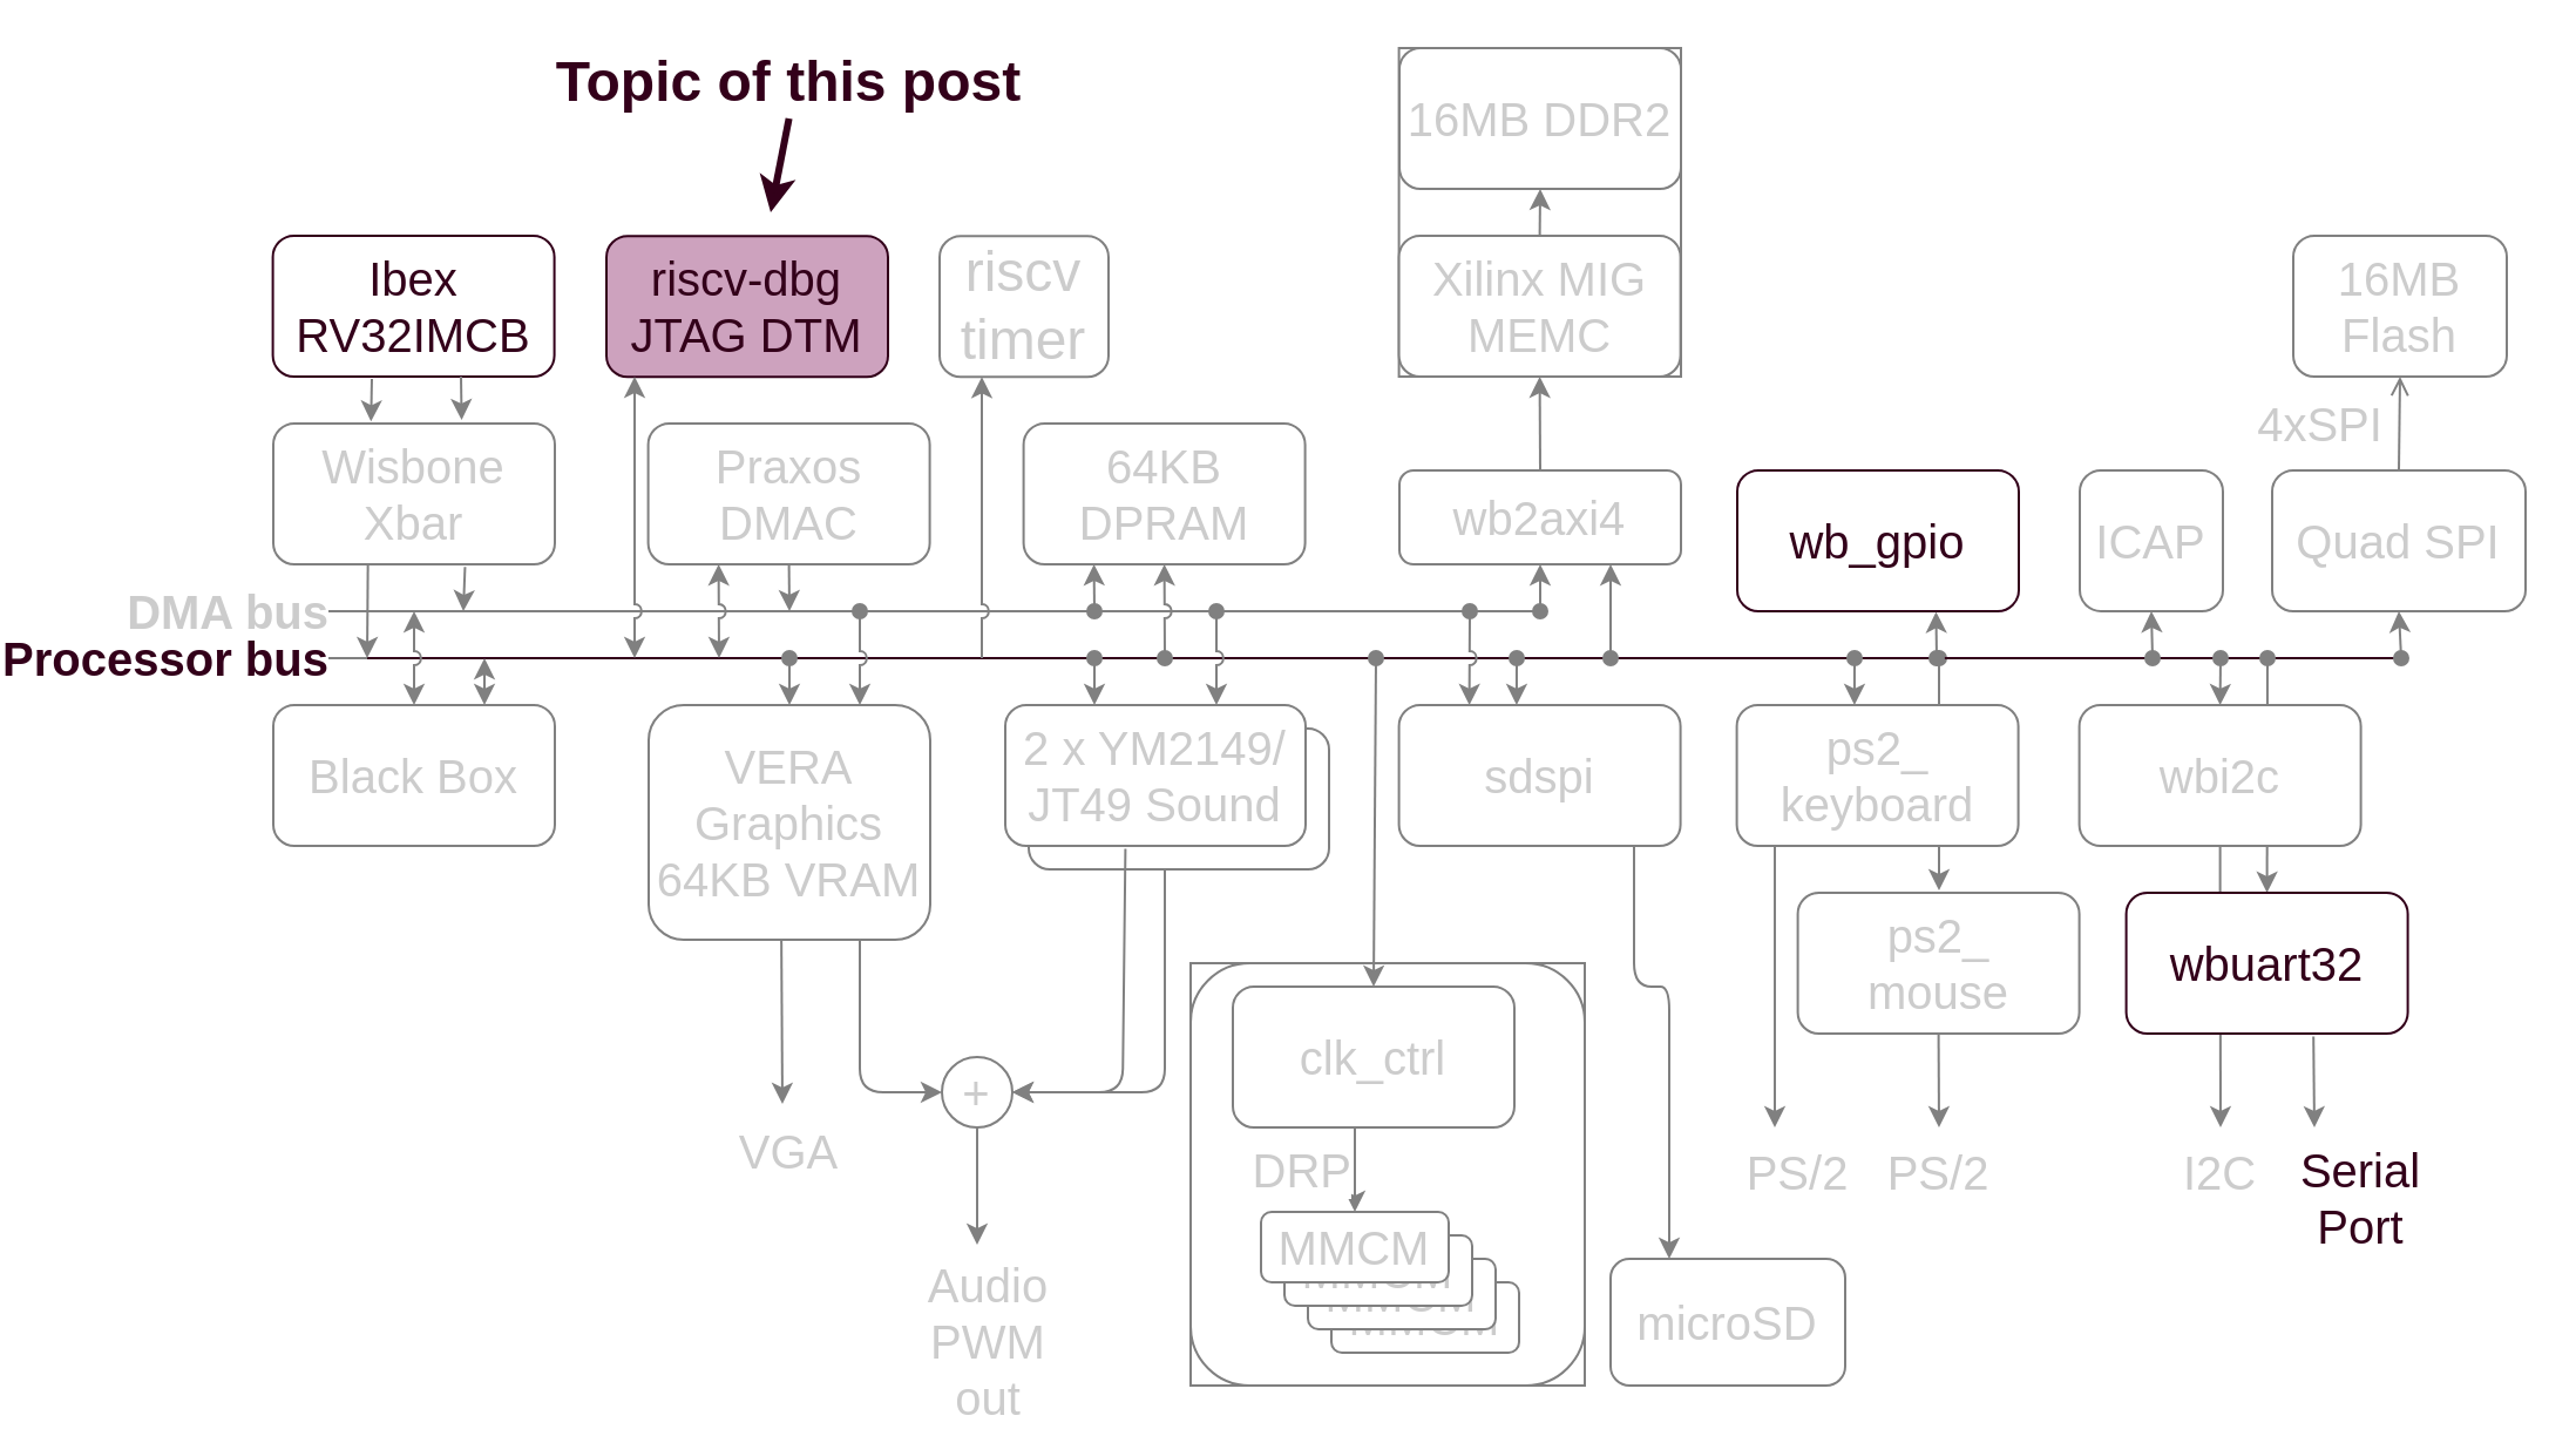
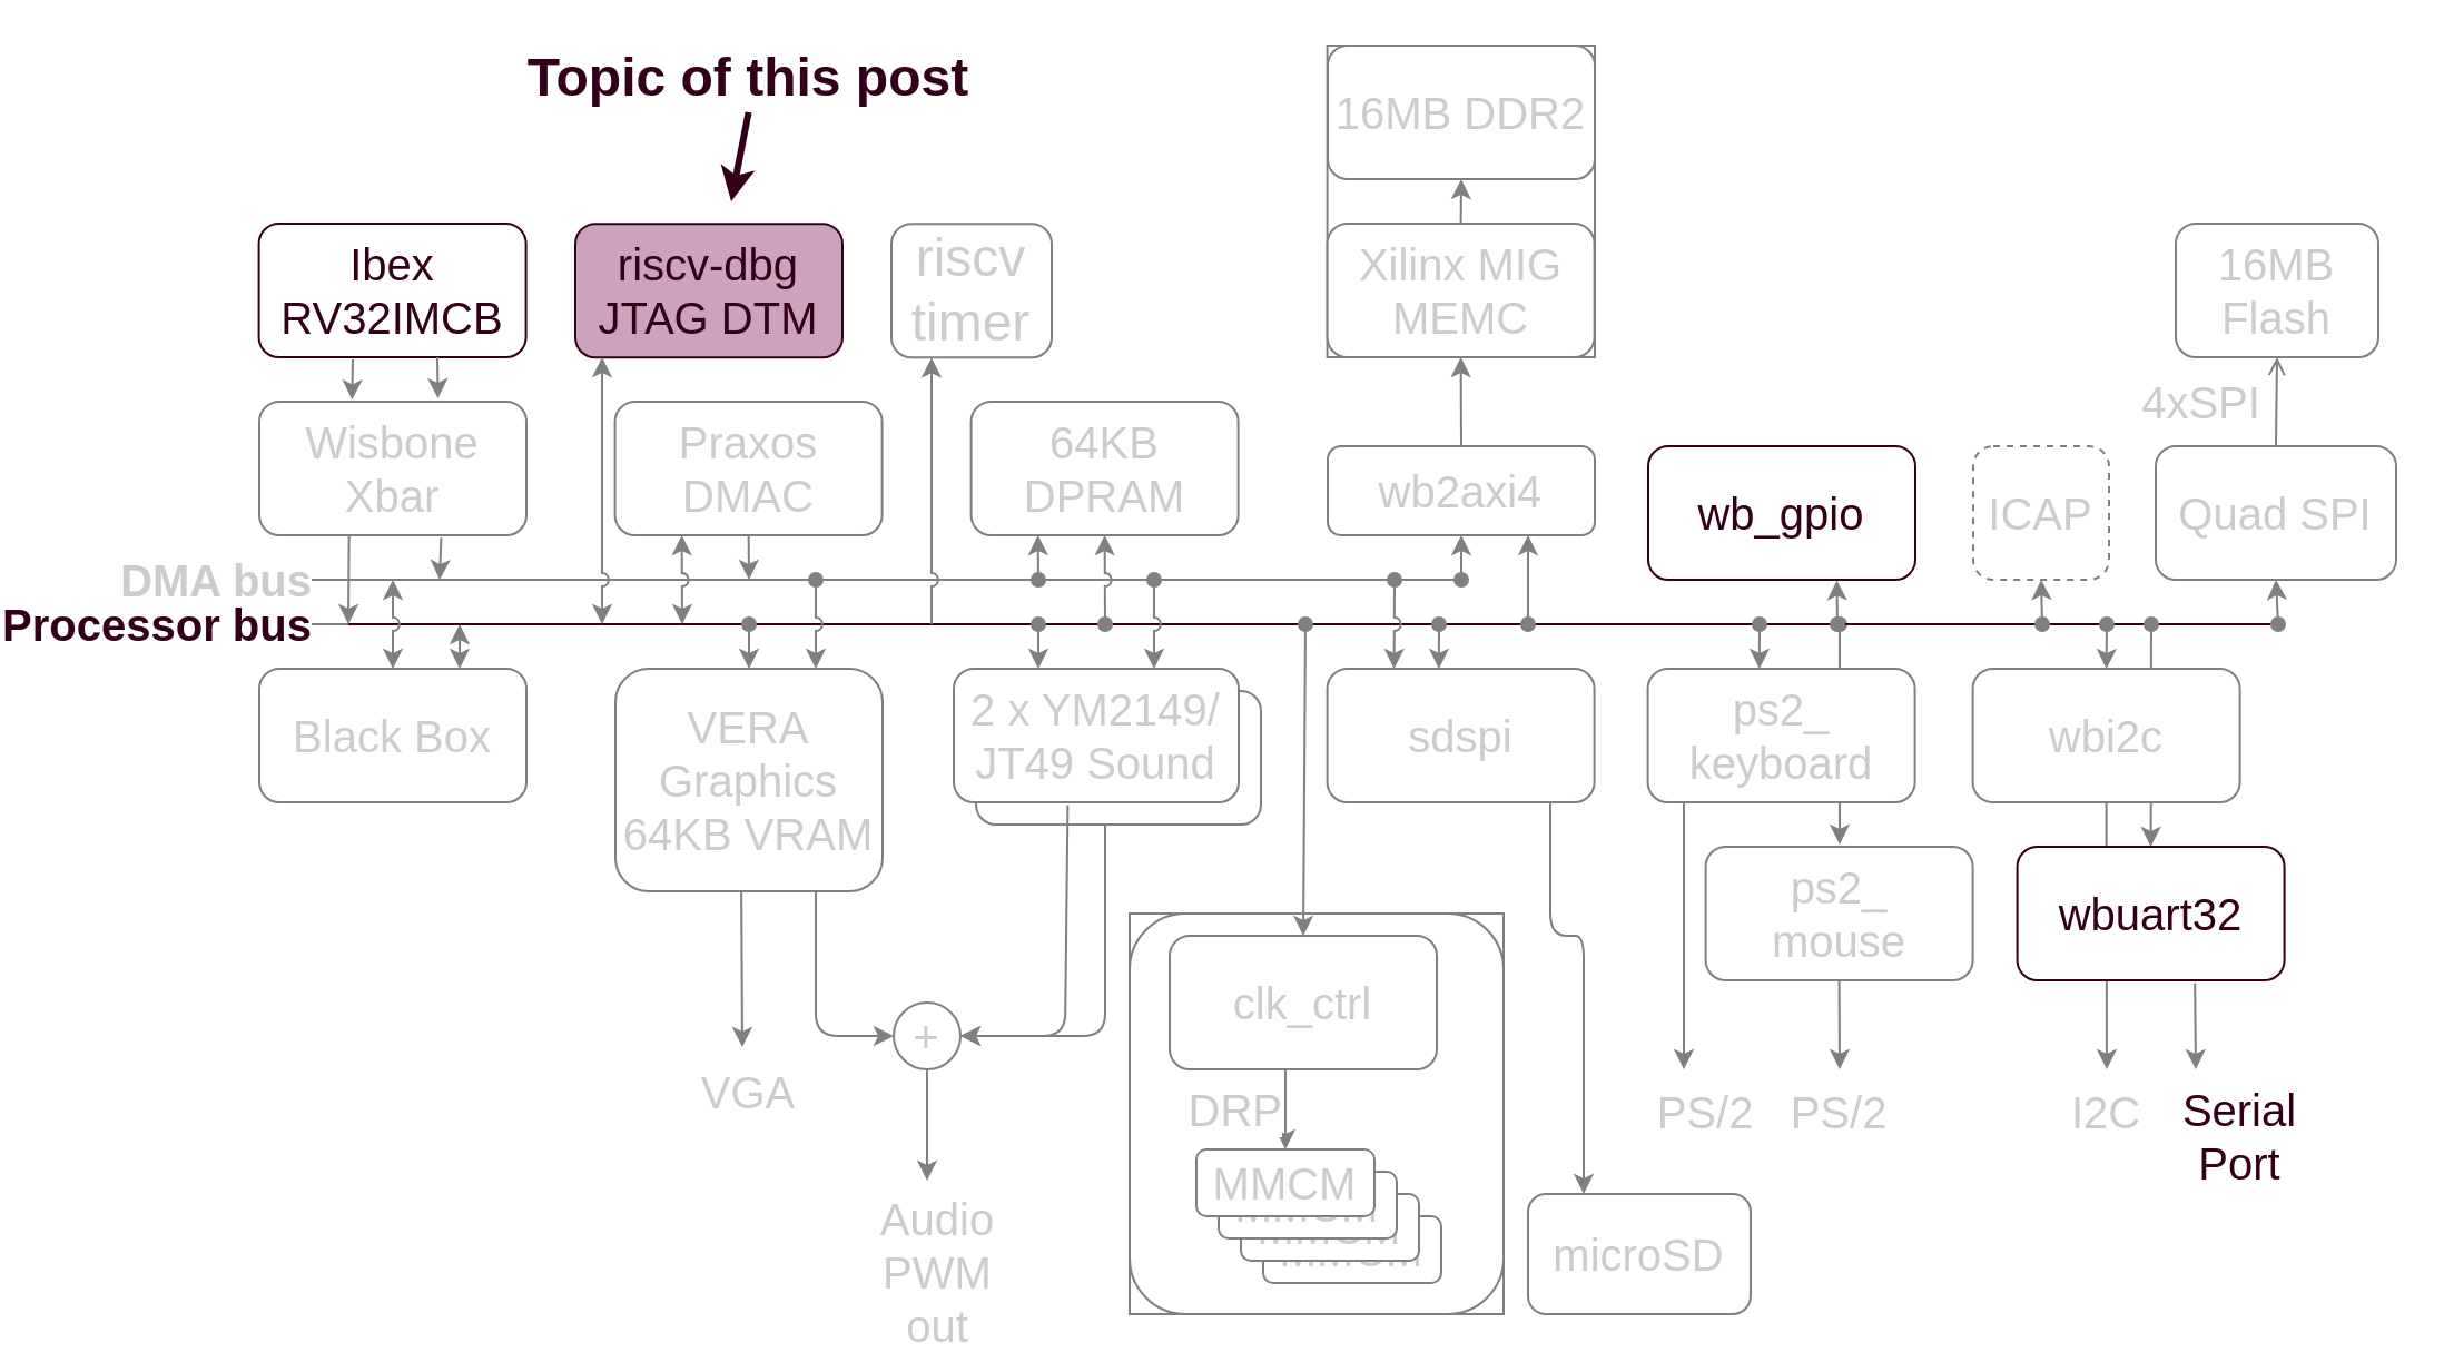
- <mxCell id="75" value="ICAP" style="rounded=1;whiteSpace=wrap;html=1;fontSize=20;align=center;strokeColor=#808080;fontColor=#CCCCCC;" vertex="1" parent="1"><mxGeometry x="820" y="200" width="61" height="60" as="geometry" /></mxCell>
+ <mxCell id="75" value="ICAP" style="rounded=1;whiteSpace=wrap;html=1;fontSize=20;align=center;strokeColor=#808080;fontColor=#CCCCCC;dashed=1;" vertex="1" parent="1"><mxGeometry x="820" y="200" width="61" height="60" as="geometry" /></mxCell>
